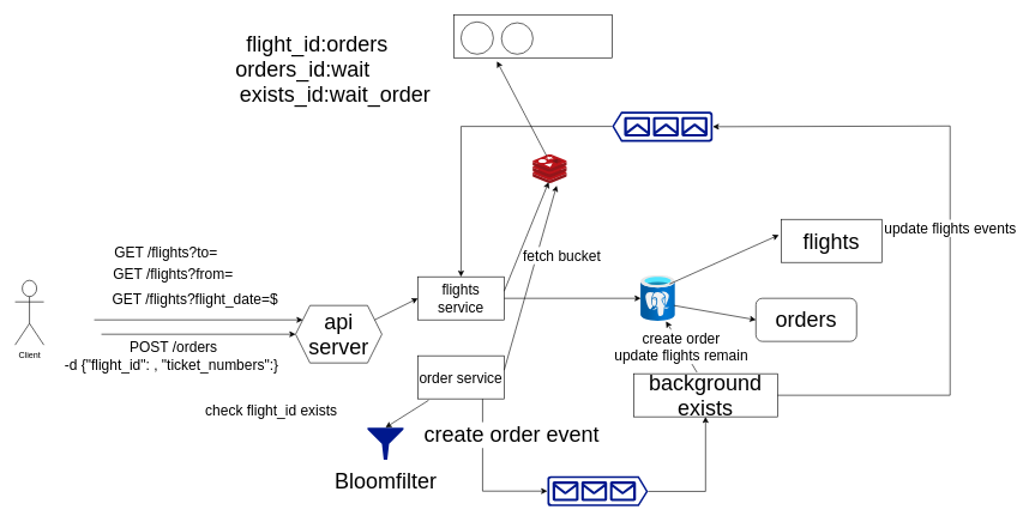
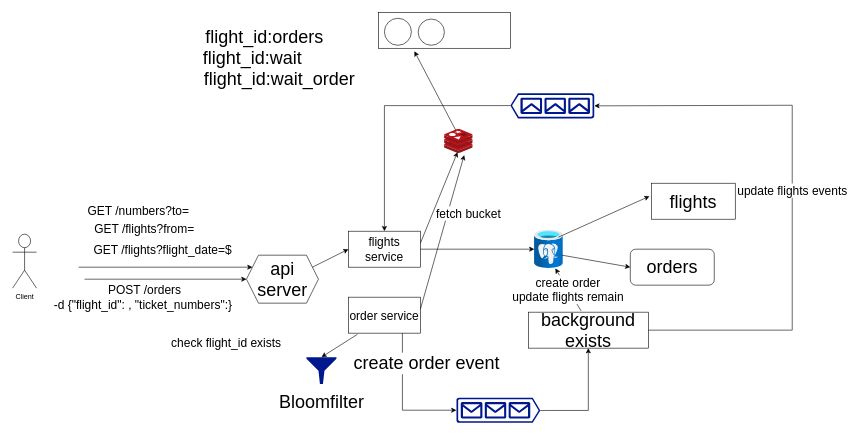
- <mxCell id="4" value="&lt;font style=&quot;font-size: 30px;&quot;&gt;orders_id:wait&lt;/font&gt;" style="text;html=1;align=center;verticalAlign=middle;whiteSpace=wrap;rounded=0;" vertex="1" parent="1"><mxGeometry x="330" y="80" width="180" height="30" as="geometry" /></mxCell>
+ <mxCell id="4" value="&lt;font style=&quot;font-size: 30px;&quot;&gt;flight_id:wait&lt;/font&gt;" style="text;html=1;align=center;verticalAlign=middle;whiteSpace=wrap;rounded=0;" vertex="1" parent="1"><mxGeometry x="330" y="80" width="180" height="30" as="geometry" /></mxCell>
- <mxCell id="5" value="&lt;font style=&quot;font-size: 30px;&quot;&gt;exists_id:wait_order&lt;/font&gt;" style="text;html=1;align=center;verticalAlign=middle;whiteSpace=wrap;rounded=0;" vertex="1" parent="1"><mxGeometry x="330" y="115" width="270" height="30" as="geometry" /></mxCell>
+ <mxCell id="5" value="&lt;font style=&quot;font-size: 30px;&quot;&gt;flight_id:wait_order&lt;/font&gt;" style="text;html=1;align=center;verticalAlign=middle;whiteSpace=wrap;rounded=0;" vertex="1" parent="1"><mxGeometry x="330" y="115" width="270" height="30" as="geometry" /></mxCell>
- <mxCell id="19" value="&lt;font style=&quot;font-size: 20px;&quot;&gt;GET /flights?to=&lt;/font&gt;" style="text;html=1;align=center;verticalAlign=middle;whiteSpace=wrap;rounded=0;" vertex="1" parent="1"><mxGeometry x="140" y="335" width="180" height="30" as="geometry" /></mxCell>
+ <mxCell id="19" value="&lt;font style=&quot;font-size: 20px;&quot;&gt;GET /numbers?to=&lt;/font&gt;" style="text;html=1;align=center;verticalAlign=middle;whiteSpace=wrap;rounded=0;" vertex="1" parent="1"><mxGeometry x="140" y="335" width="180" height="30" as="geometry" /></mxCell>
